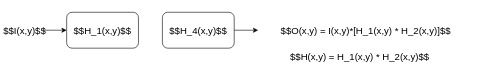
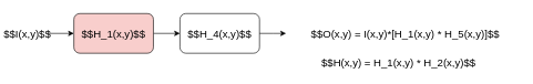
- <mxCell id="3" value="$$H_1(x,y)$$" style="rounded=1;whiteSpace=wrap;html=1;fontSize=16;" parent="1" vertex="1"><mxGeometry x="110" y="20" width="120" height="60" as="geometry" /></mxCell>
+ <mxCell id="3" value="$$H_1(x,y)$$" style="rounded=1;whiteSpace=wrap;html=1;fontSize=16;fillColor=#f8cecc;" parent="1" vertex="1"><mxGeometry x="110" y="20" width="120" height="60" as="geometry" /></mxCell>
+ <mxCell id="2" style="edgeStyle=orthogonalEdgeStyle;rounded=0;orthogonalLoop=1;jettySize=auto;html=1;exitX=1;exitY=0.5;exitDx=0;exitDy=0;" parent="1" source="3" target="4" edge="1"><mxGeometry relative="1" as="geometry" /></mxCell>
- <mxCell id="8" value="$$O(x,y) = I(x,y)*[H_1(x,y) * H_2(x,y)]$$" style="text;html=1;strokeColor=none;fillColor=none;align=center;verticalAlign=middle;whiteSpace=wrap;rounded=0;fontSize=16;" parent="1" vertex="1"><mxGeometry x="440" y="40" width="340" height="20" as="geometry" /></mxCell>
+ <mxCell id="8" value="$$O(x,y) = I(x,y)*[H_1(x,y) * H_5(x,y)]$$" style="text;html=1;strokeColor=none;fillColor=none;align=center;verticalAlign=middle;whiteSpace=wrap;rounded=0;fontSize=16;" parent="1" vertex="1"><mxGeometry x="440" y="40" width="340" height="20" as="geometry" /></mxCell>
